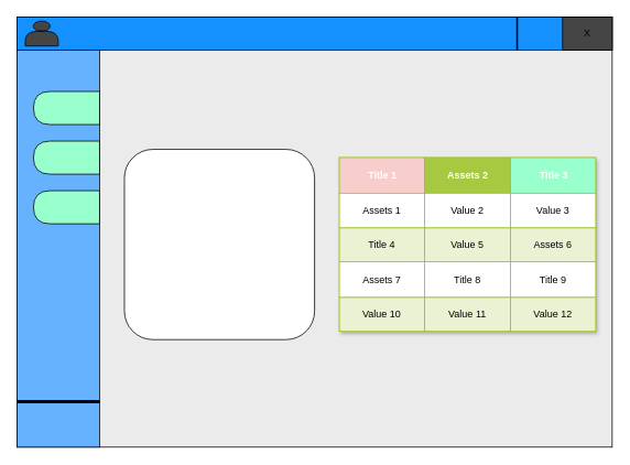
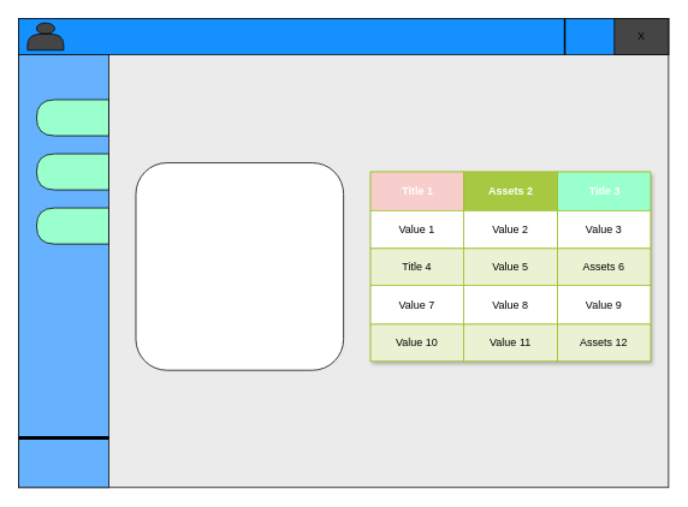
- <mxCell id="19" value="Assets 1" style="connectable=0;recursiveResize=0;strokeColor=inherit;fillColor=inherit;align=center;whiteSpace=wrap;html=1;" vertex="1" parent="18"><mxGeometry width="103" height="42" as="geometry"><mxRectangle width="103" height="42" as="alternateBounds" /></mxGeometry></mxCell>
+ <mxCell id="19" value="Value 1" style="connectable=0;recursiveResize=0;strokeColor=inherit;fillColor=inherit;align=center;whiteSpace=wrap;html=1;" vertex="1" parent="18"><mxGeometry width="103" height="42" as="geometry"><mxRectangle width="103" height="42" as="alternateBounds" /></mxGeometry></mxCell>
- <mxCell id="27" value="Assets 7" style="connectable=0;recursiveResize=0;strokeColor=inherit;fillColor=inherit;fontStyle=0;align=center;whiteSpace=wrap;html=1;" vertex="1" parent="26"><mxGeometry width="103" height="43" as="geometry"><mxRectangle width="103" height="43" as="alternateBounds" /></mxGeometry></mxCell>
+ <mxCell id="27" value="Value 7" style="connectable=0;recursiveResize=0;strokeColor=inherit;fillColor=inherit;fontStyle=0;align=center;whiteSpace=wrap;html=1;" vertex="1" parent="26"><mxGeometry width="103" height="43" as="geometry"><mxRectangle width="103" height="43" as="alternateBounds" /></mxGeometry></mxCell>
- <mxCell id="28" value="Title 8" style="connectable=0;recursiveResize=0;strokeColor=inherit;fillColor=inherit;fontStyle=0;align=center;whiteSpace=wrap;html=1;" vertex="1" parent="26"><mxGeometry x="103" width="104" height="43" as="geometry"><mxRectangle width="104" height="43" as="alternateBounds" /></mxGeometry></mxCell>
+ <mxCell id="28" value="Value 8" style="connectable=0;recursiveResize=0;strokeColor=inherit;fillColor=inherit;fontStyle=0;align=center;whiteSpace=wrap;html=1;" vertex="1" parent="26"><mxGeometry x="103" width="104" height="43" as="geometry"><mxRectangle width="104" height="43" as="alternateBounds" /></mxGeometry></mxCell>
- <mxCell id="29" value="Title 9" style="connectable=0;recursiveResize=0;strokeColor=inherit;fillColor=inherit;fontStyle=0;align=center;whiteSpace=wrap;html=1;" vertex="1" parent="26"><mxGeometry x="207" width="103" height="43" as="geometry"><mxRectangle width="103" height="43" as="alternateBounds" /></mxGeometry></mxCell>
+ <mxCell id="29" value="Value 9" style="connectable=0;recursiveResize=0;strokeColor=inherit;fillColor=inherit;fontStyle=0;align=center;whiteSpace=wrap;html=1;" vertex="1" parent="26"><mxGeometry x="207" width="103" height="43" as="geometry"><mxRectangle width="103" height="43" as="alternateBounds" /></mxGeometry></mxCell>
- <mxCell id="33" value="Value 12" style="connectable=0;recursiveResize=0;strokeColor=inherit;fillColor=inherit;whiteSpace=wrap;html=1;" vertex="1" parent="30"><mxGeometry x="207" width="103" height="41" as="geometry"><mxRectangle width="103" height="41" as="alternateBounds" /></mxGeometry></mxCell>
+ <mxCell id="33" value="Assets 12" style="connectable=0;recursiveResize=0;strokeColor=inherit;fillColor=inherit;whiteSpace=wrap;html=1;" vertex="1" parent="30"><mxGeometry x="207" width="103" height="41" as="geometry"><mxRectangle width="103" height="41" as="alternateBounds" /></mxGeometry></mxCell>
